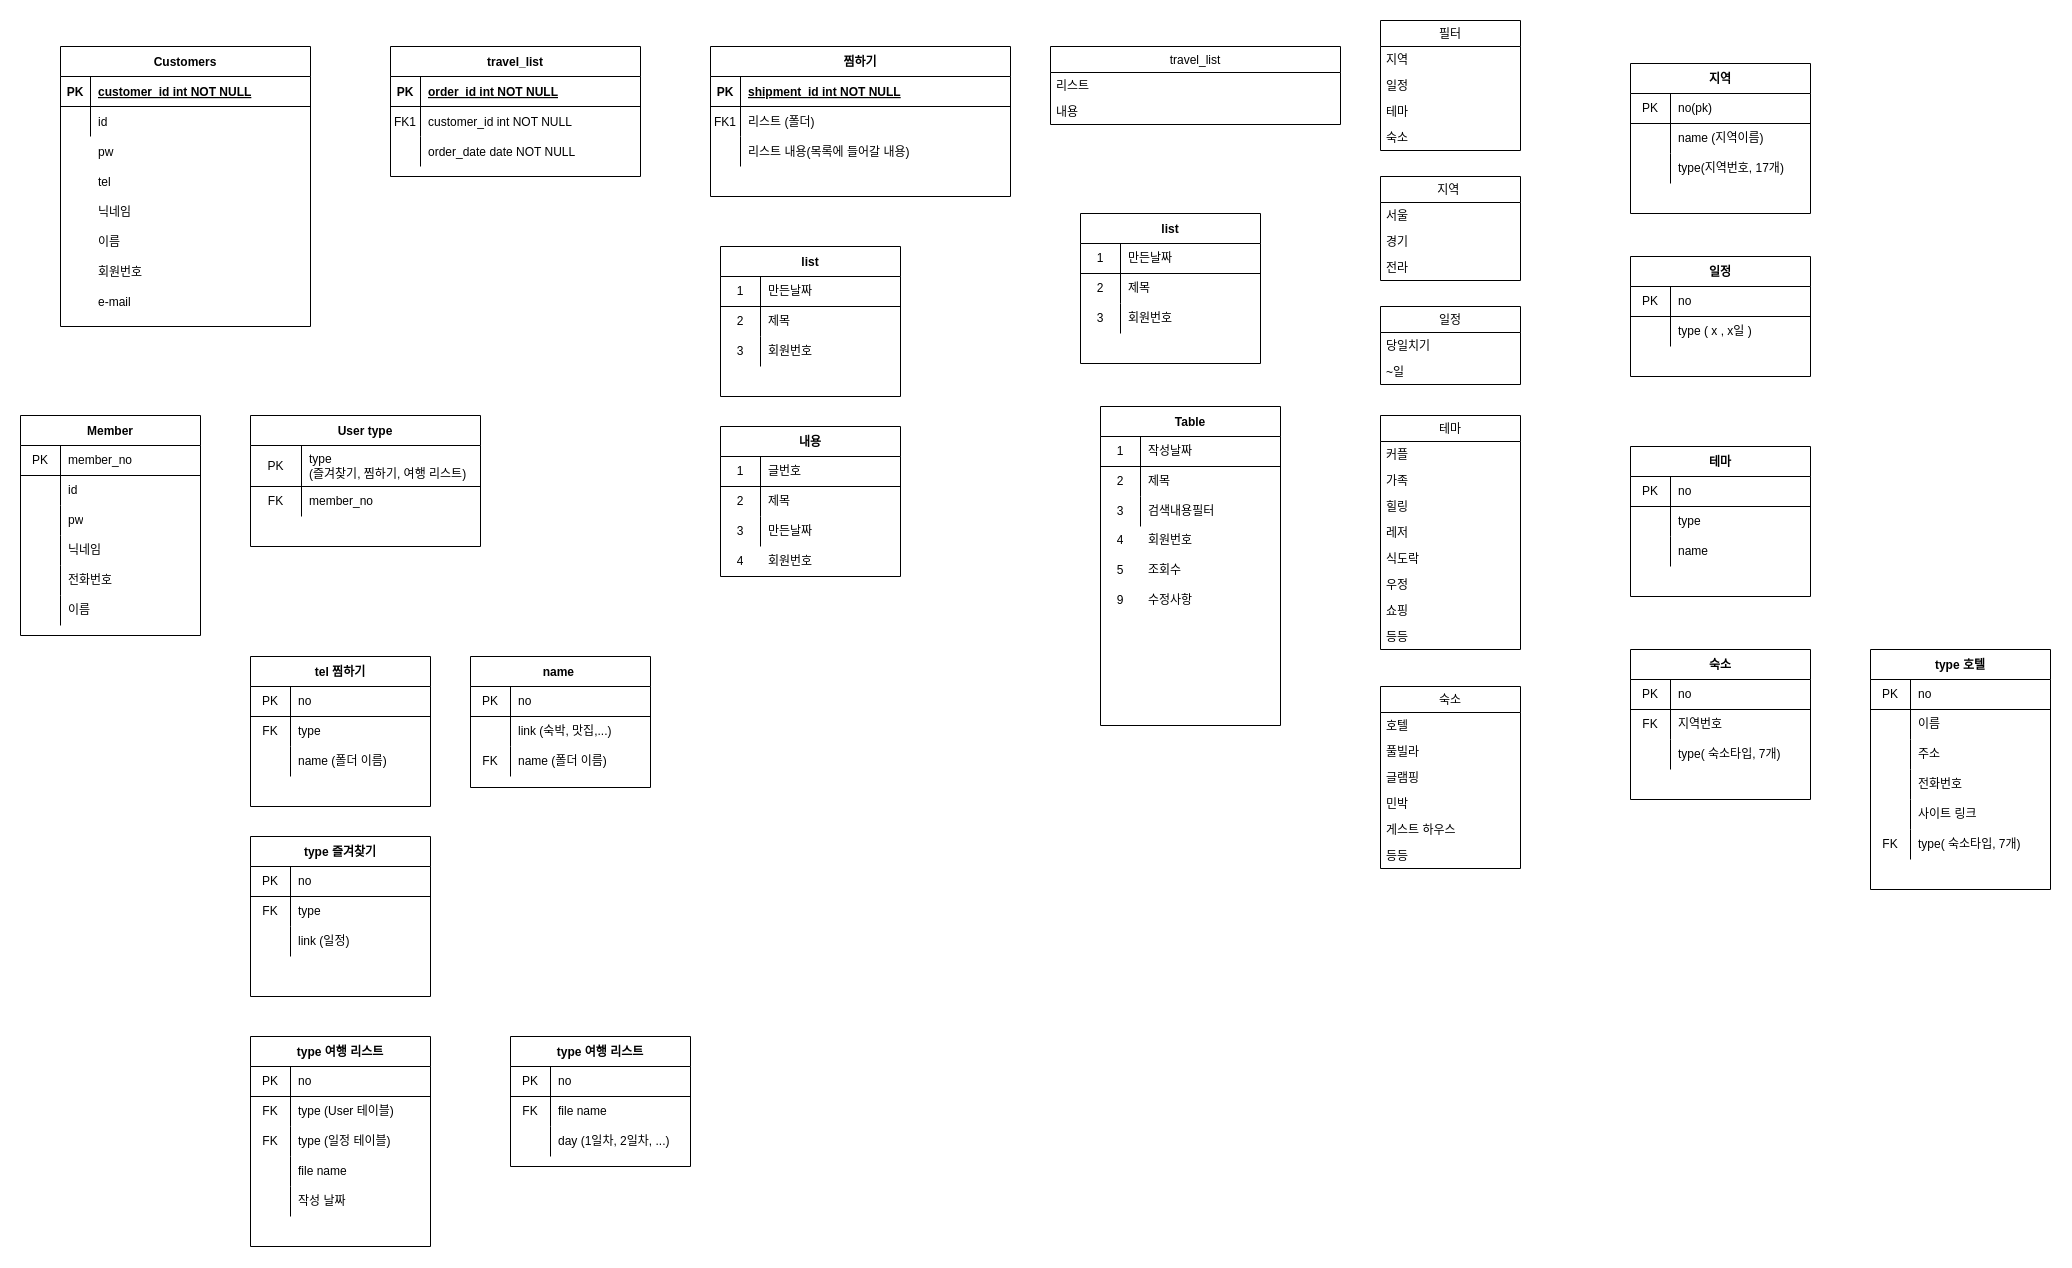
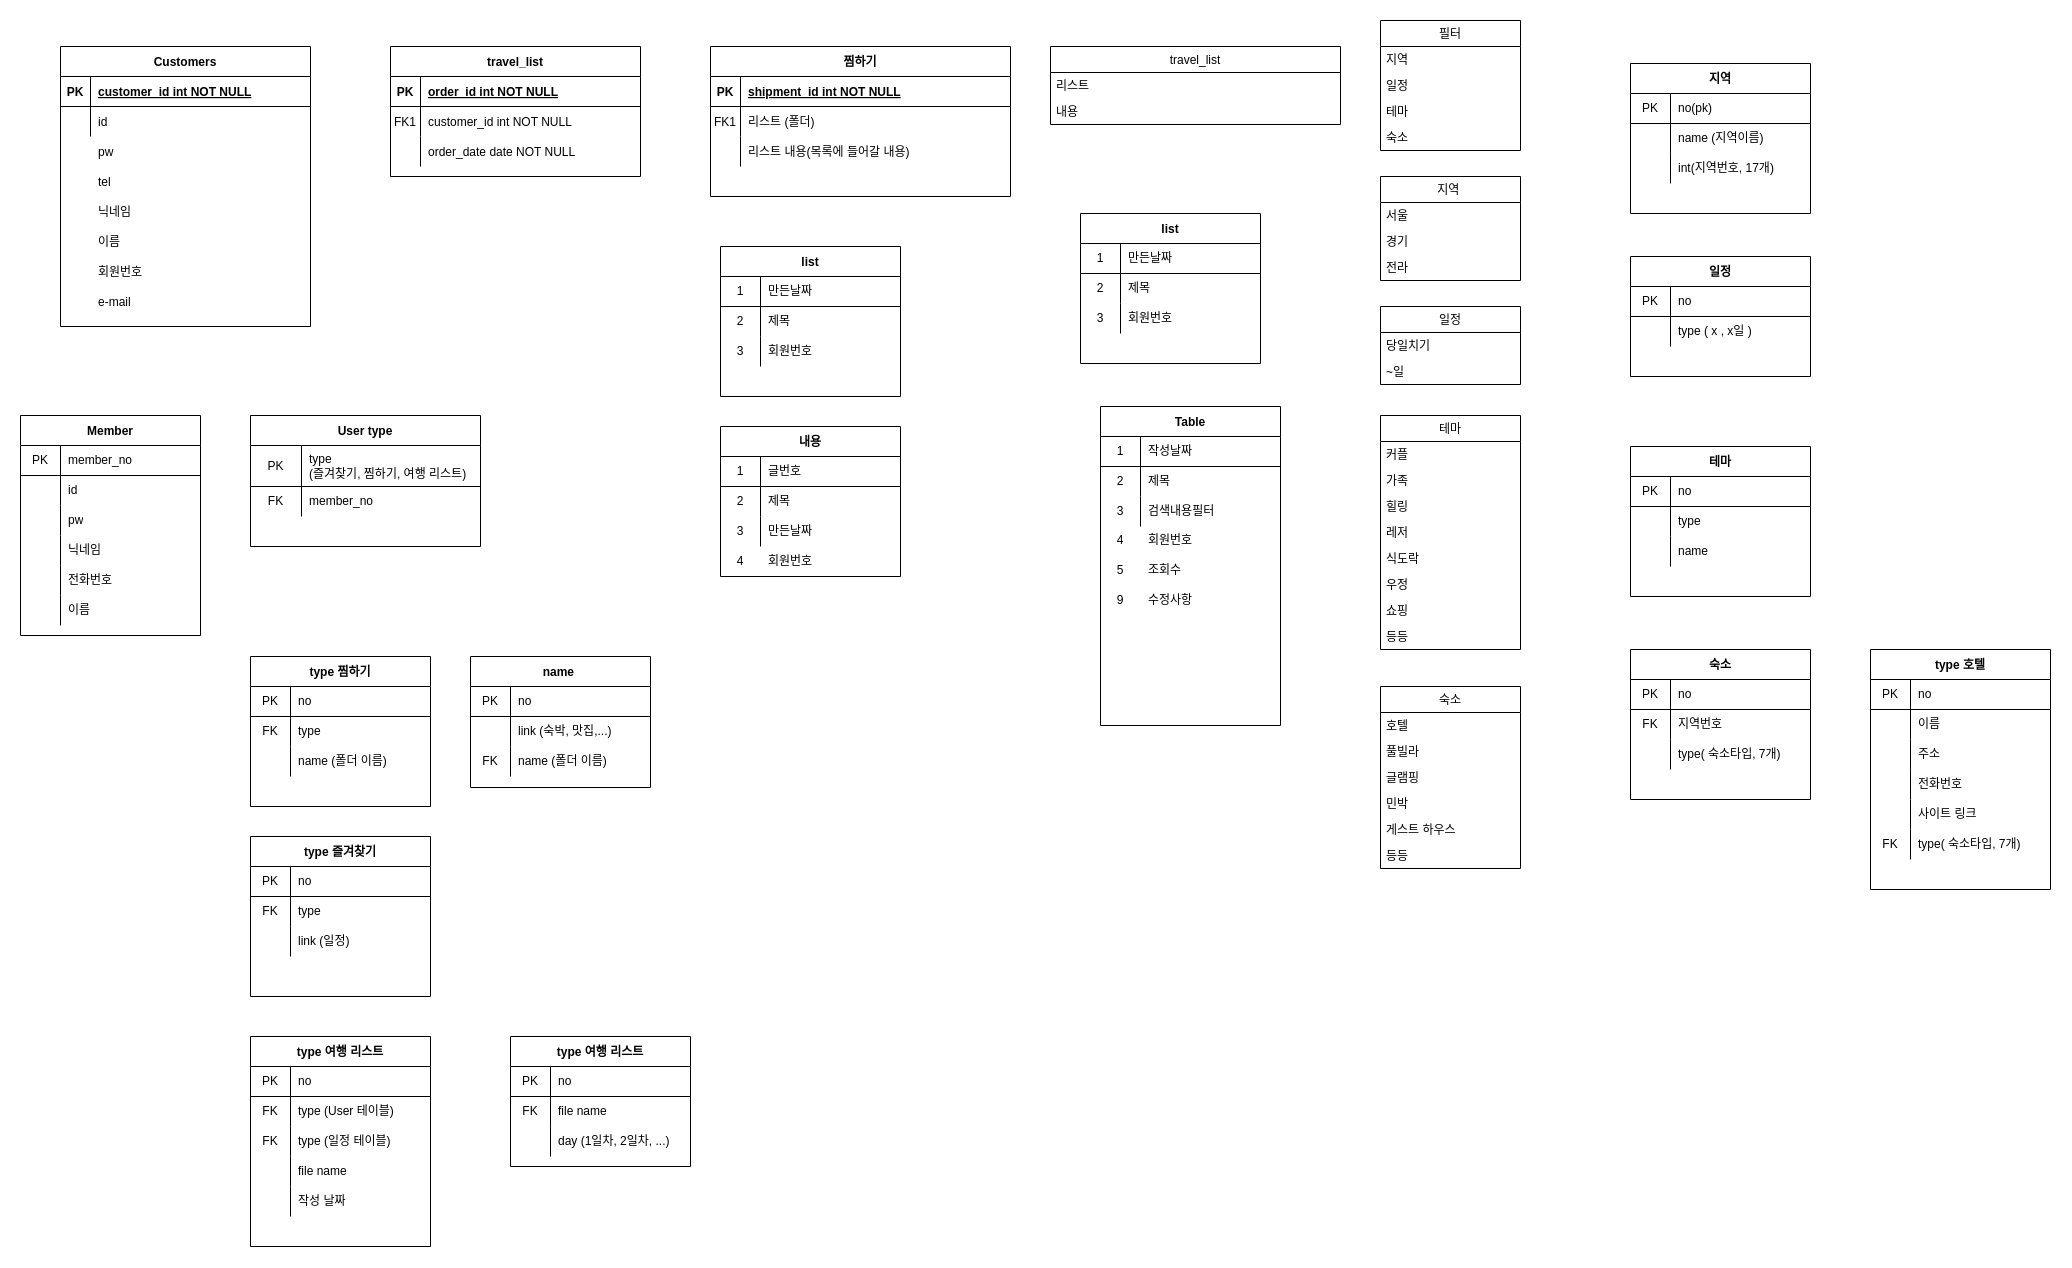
- <mxCell id="146" value="type(지역번호, 17개)" style="shape=partialRectangle;html=1;whiteSpace=wrap;connectable=0;fillColor=none;top=0;left=0;bottom=0;right=0;align=left;spacingLeft=6;overflow=hidden;" vertex="1" parent="144"><mxGeometry x="40" width="140" height="30" as="geometry" /></mxCell>
+ <mxCell id="146" value="int(지역번호, 17개)" style="shape=partialRectangle;html=1;whiteSpace=wrap;connectable=0;fillColor=none;top=0;left=0;bottom=0;right=0;align=left;spacingLeft=6;overflow=hidden;" vertex="1" parent="144"><mxGeometry x="40" width="140" height="30" as="geometry" /></mxCell>
- <mxCell id="203" value="tel 찜하기" style="shape=table;startSize=30;container=1;collapsible=0;childLayout=tableLayout;fixedRows=1;rowLines=0;fontStyle=1;align=center;" vertex="1" parent="1"><mxGeometry x="250" y="656" width="180" height="150" as="geometry" /></mxCell>
+ <mxCell id="203" value="type 찜하기" style="shape=table;startSize=30;container=1;collapsible=0;childLayout=tableLayout;fixedRows=1;rowLines=0;fontStyle=1;align=center;" vertex="1" parent="1"><mxGeometry x="250" y="656" width="180" height="150" as="geometry" /></mxCell>
